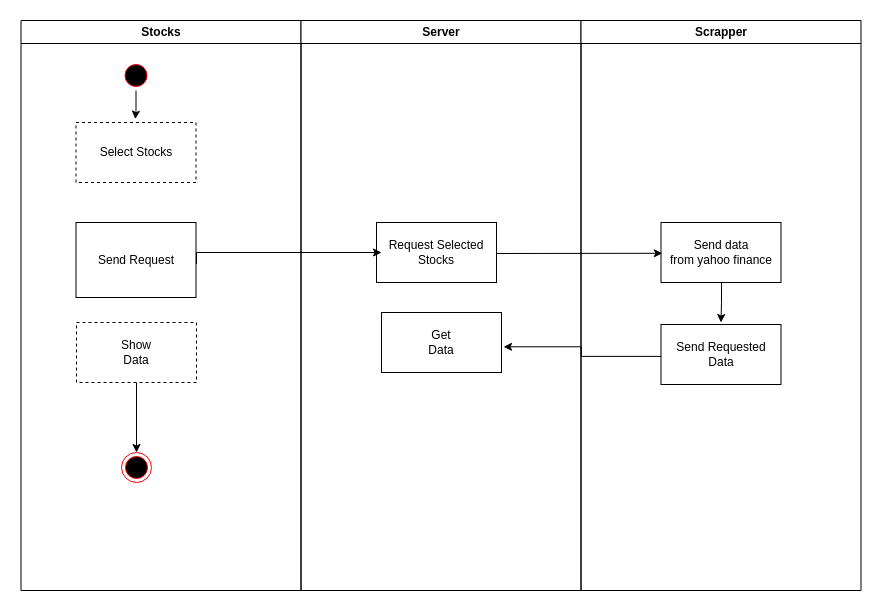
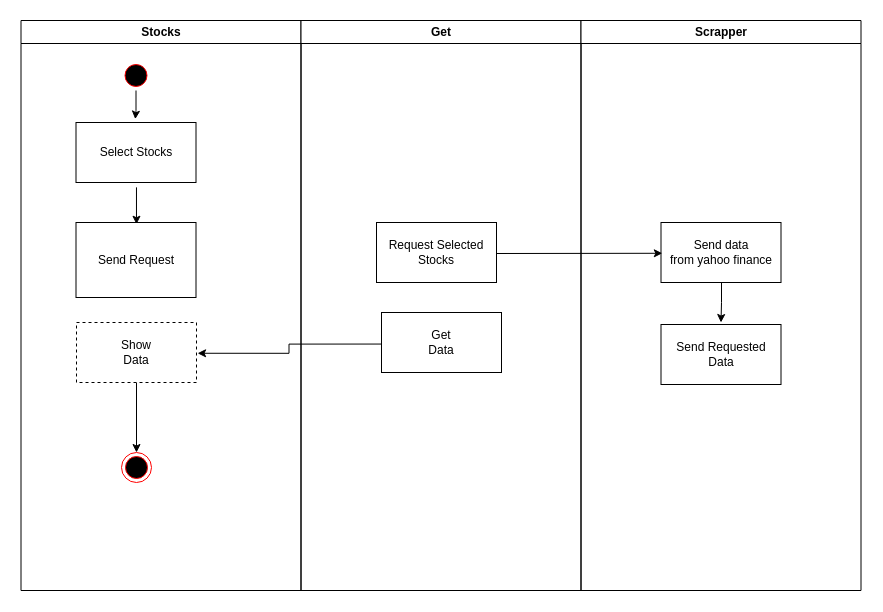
- <mxCell id="11" value="Server" style="swimlane;whiteSpace=wrap" parent="1" vertex="1"><mxGeometry x="300.5" y="20" width="280" height="570" as="geometry" /></mxCell>
+ <mxCell id="11" value="Get" style="swimlane;whiteSpace=wrap" parent="1" vertex="1"><mxGeometry x="300.5" y="20" width="280" height="570" as="geometry" /></mxCell>
- <mxCell id="8" value="Select Stocks" style="rounded=0;whiteSpace=wrap;html=1;dashed=1;" vertex="1" parent="2"><mxGeometry x="55" y="102" width="120" height="60" as="geometry" /></mxCell>
+ <mxCell id="8" value="Select Stocks" style="rounded=0;whiteSpace=wrap;html=1;" vertex="1" parent="2"><mxGeometry x="55" y="102" width="120" height="60" as="geometry" /></mxCell>
+ <mxCell id="6" style="edgeStyle=orthogonalEdgeStyle;rounded=0;orthogonalLoop=1;jettySize=auto;html=1;entryX=0.504;entryY=0.023;entryDx=0;entryDy=0;entryPerimeter=0;exitX=0.504;exitY=1.081;exitDx=0;exitDy=0;exitPerimeter=0;" edge="1" parent="2" source="8" target="7"><mxGeometry relative="1" as="geometry"><mxPoint x="115.5" y="168" as="sourcePoint" /></mxGeometry></mxCell>
- <mxCell id="20" style="edgeStyle=orthogonalEdgeStyle;rounded=0;orthogonalLoop=1;jettySize=auto;html=1;entryX=0.042;entryY=0.5;entryDx=0;entryDy=0;entryPerimeter=0;exitX=1.004;exitY=0.552;exitDx=0;exitDy=0;exitPerimeter=0;" edge="1" parent="1" source="7" target="12"><mxGeometry relative="1" as="geometry"><mxPoint x="206" y="252" as="sourcePoint" /><Array as="points"><mxPoint x="196" y="252" /></Array></mxGeometry></mxCell>
+ <mxCell id="17" style="edgeStyle=orthogonalEdgeStyle;rounded=0;orthogonalLoop=1;jettySize=auto;html=1;entryX=1.009;entryY=0.513;entryDx=0;entryDy=0;entryPerimeter=0;exitX=0.002;exitY=0.526;exitDx=0;exitDy=0;exitPerimeter=0;" edge="1" parent="1" source="13" target="10"><mxGeometry relative="1" as="geometry"><mxPoint x="376" y="353" as="sourcePoint" /></mxGeometry></mxCell>
- <mxCell id="18" style="edgeStyle=orthogonalEdgeStyle;rounded=0;orthogonalLoop=1;jettySize=auto;html=1;entryX=1.017;entryY=0.572;entryDx=0;entryDy=0;entryPerimeter=0;exitX=0.001;exitY=0.532;exitDx=0;exitDy=0;exitPerimeter=0;" edge="1" parent="1" source="16" target="13"><mxGeometry relative="1" as="geometry"><mxPoint x="656" y="356" as="sourcePoint" /></mxGeometry></mxCell>
